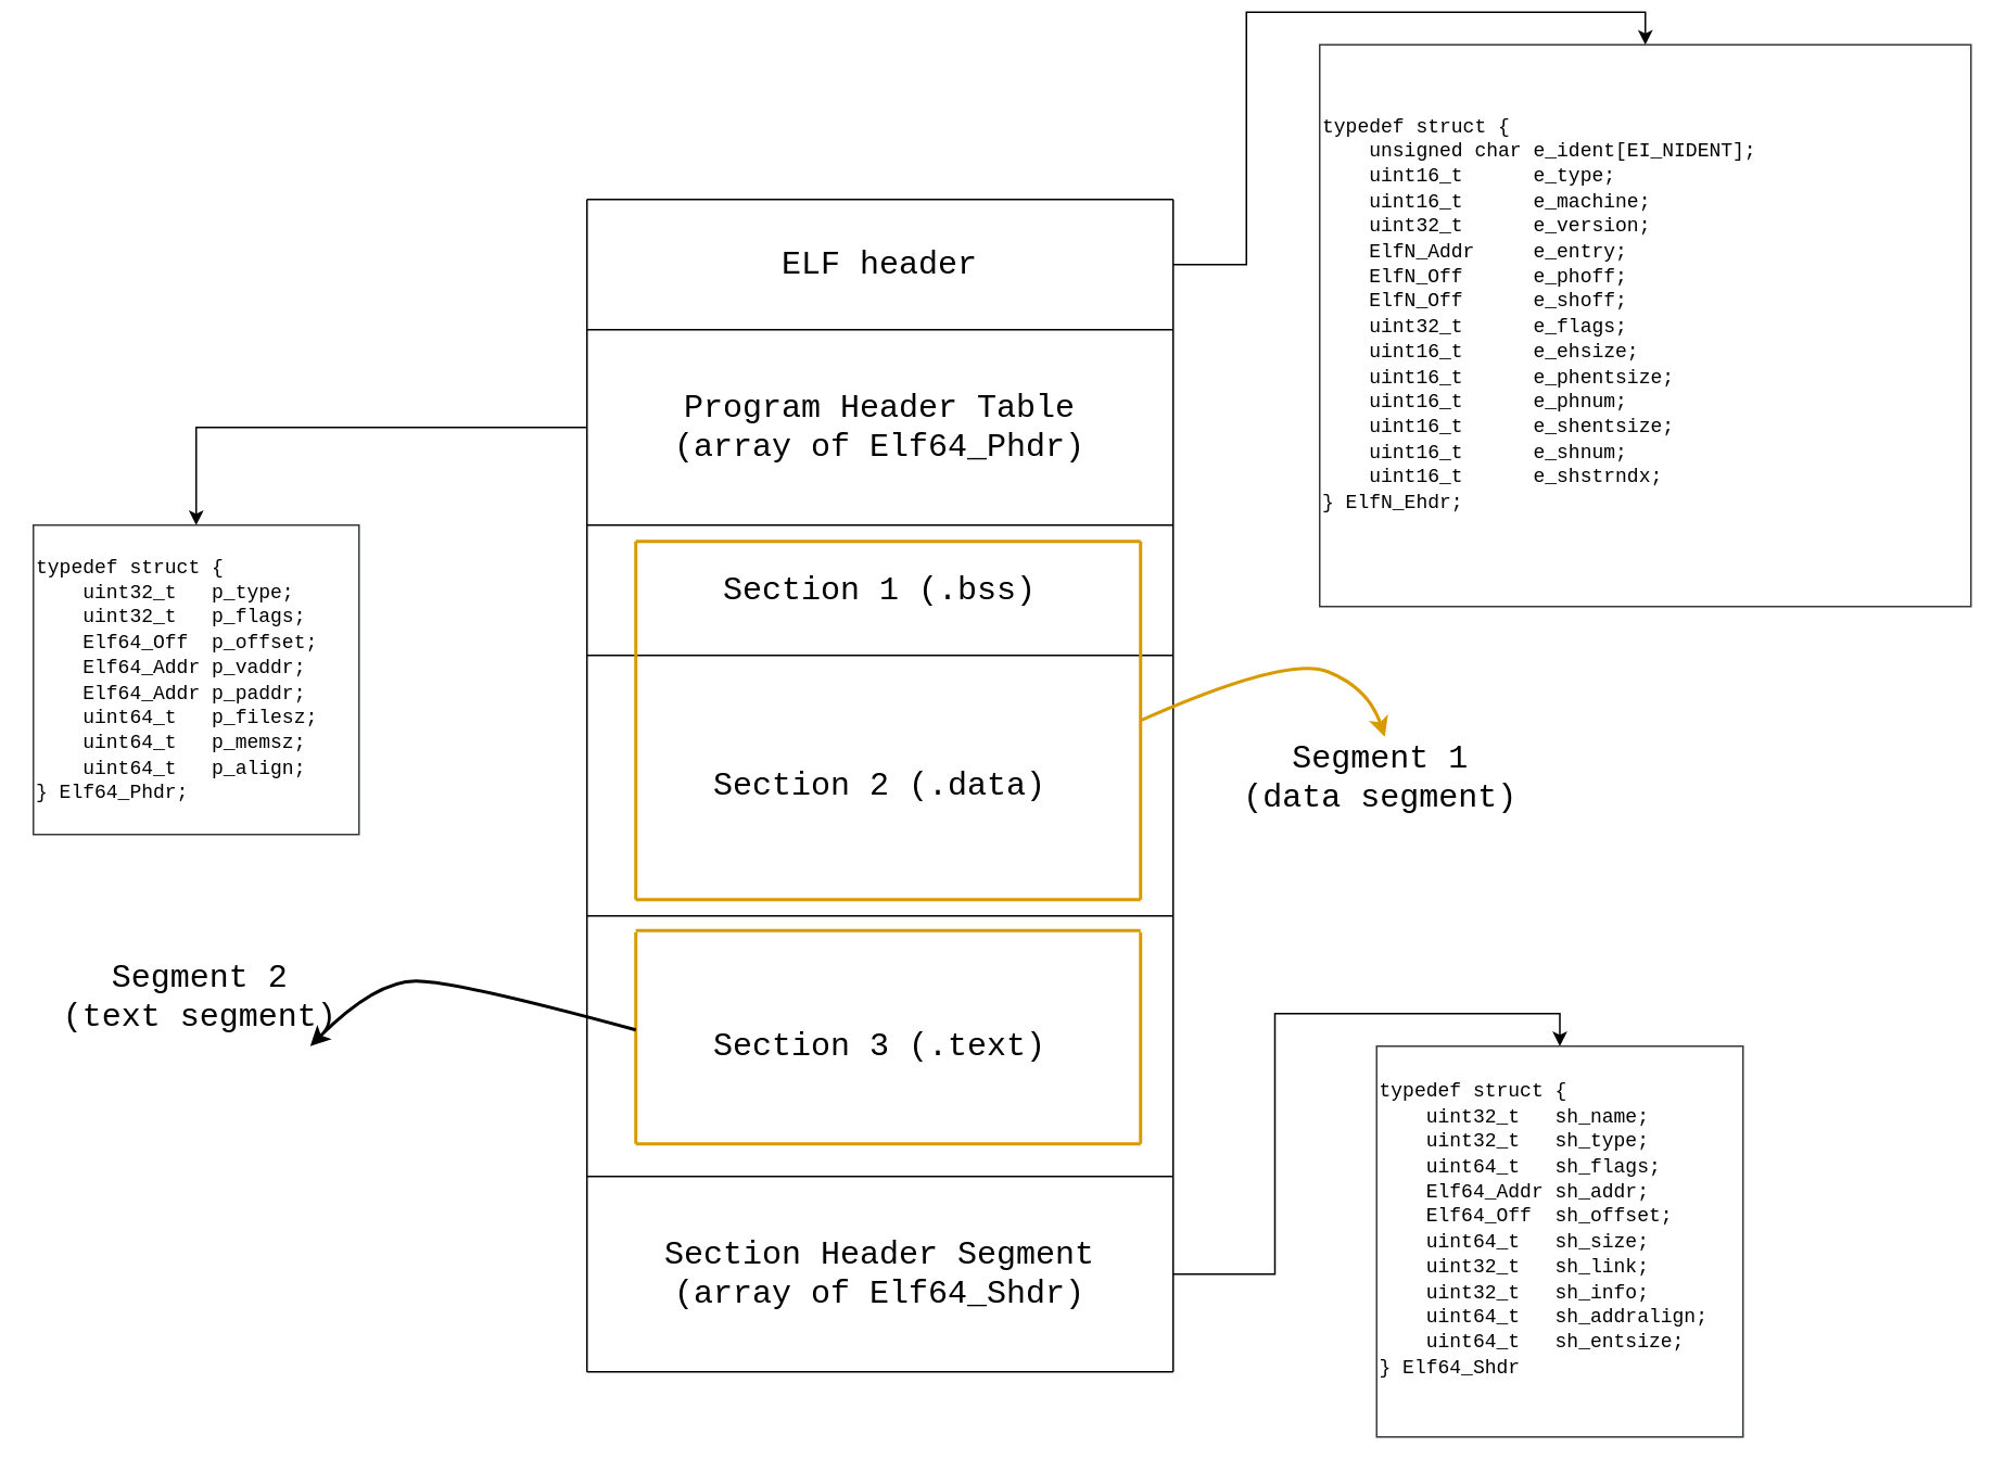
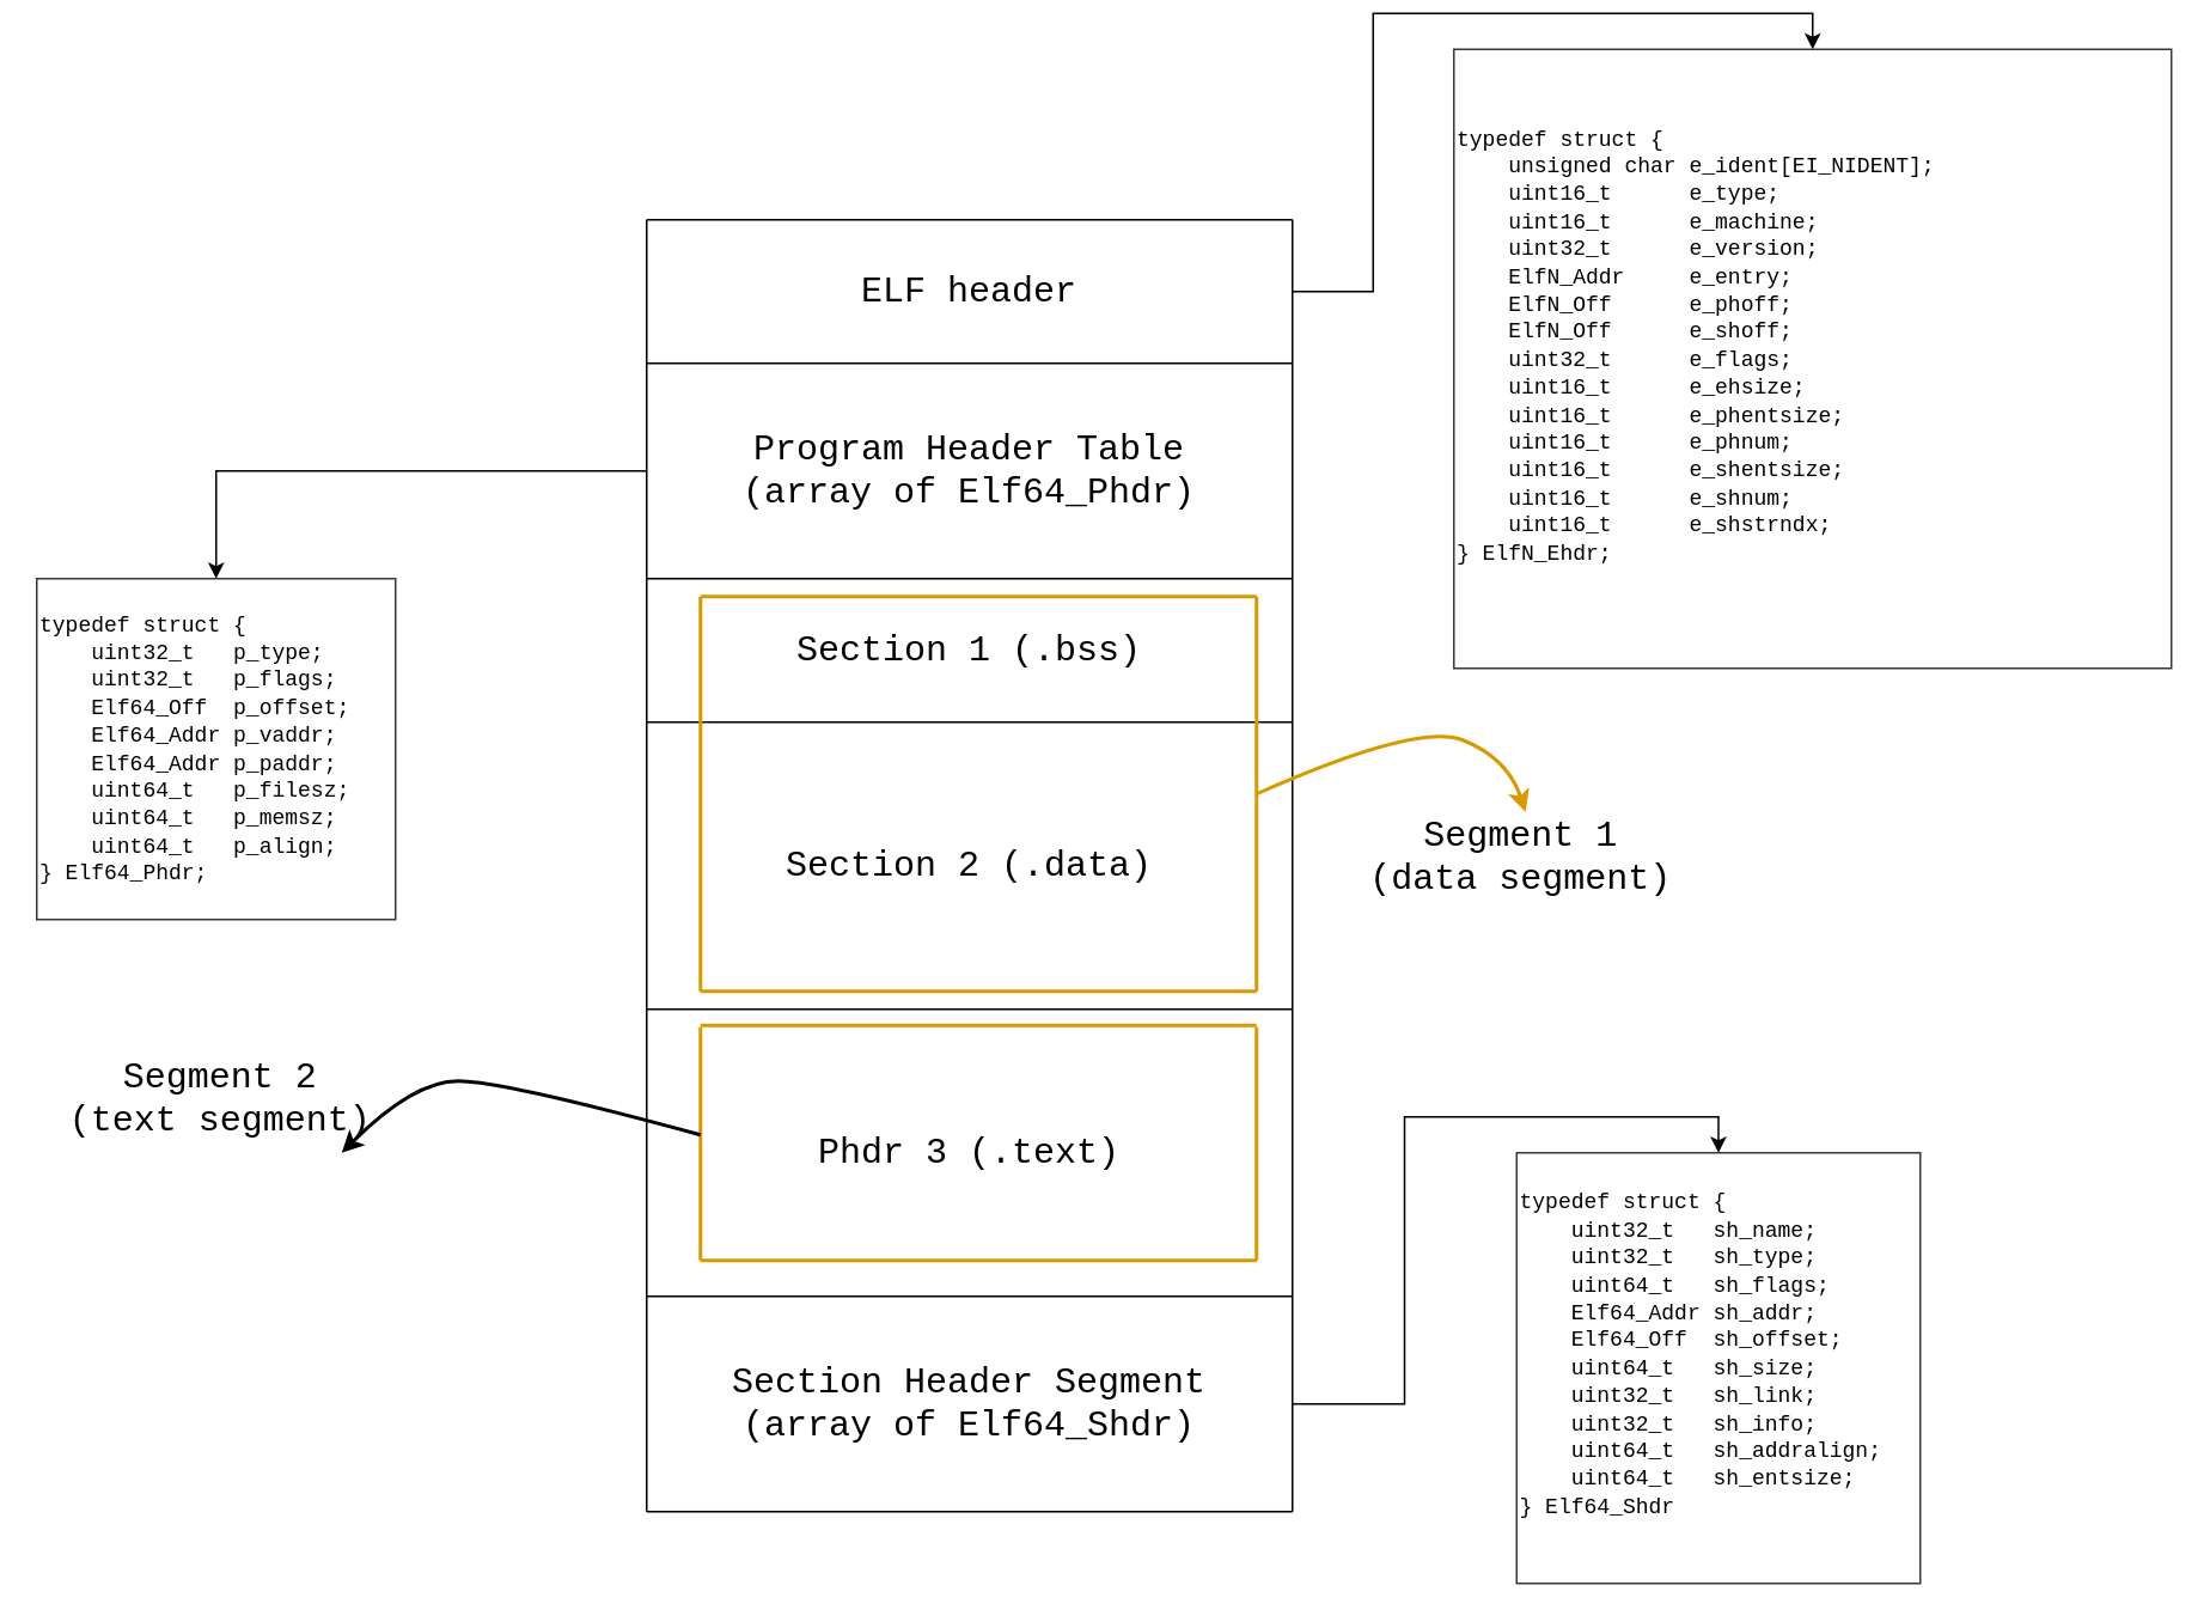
- <mxCell id="14" value="&lt;font face=&quot;Courier New&quot; style=&quot;font-size: 20px;&quot;&gt;Section 3 (.text)&lt;/font&gt;" style="text;html=1;align=center;verticalAlign=middle;whiteSpace=wrap;rounded=0;" parent="1" vertex="1"><mxGeometry x="360" y="555" width="360" height="160" as="geometry" /></mxCell>
+ <mxCell id="14" value="&lt;font face=&quot;Courier New&quot; style=&quot;font-size: 20px;&quot;&gt;Phdr 3 (.text)&lt;/font&gt;" style="text;html=1;align=center;verticalAlign=middle;whiteSpace=wrap;rounded=0;" parent="1" vertex="1"><mxGeometry x="360" y="555" width="360" height="160" as="geometry" /></mxCell>
